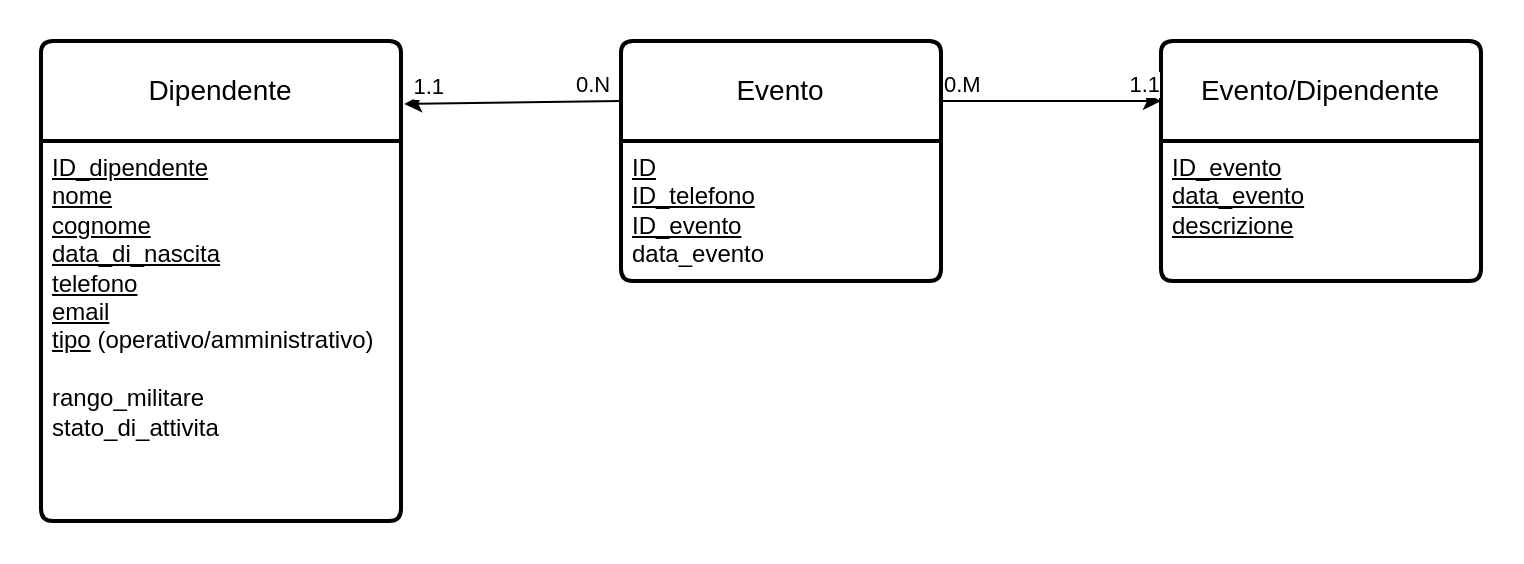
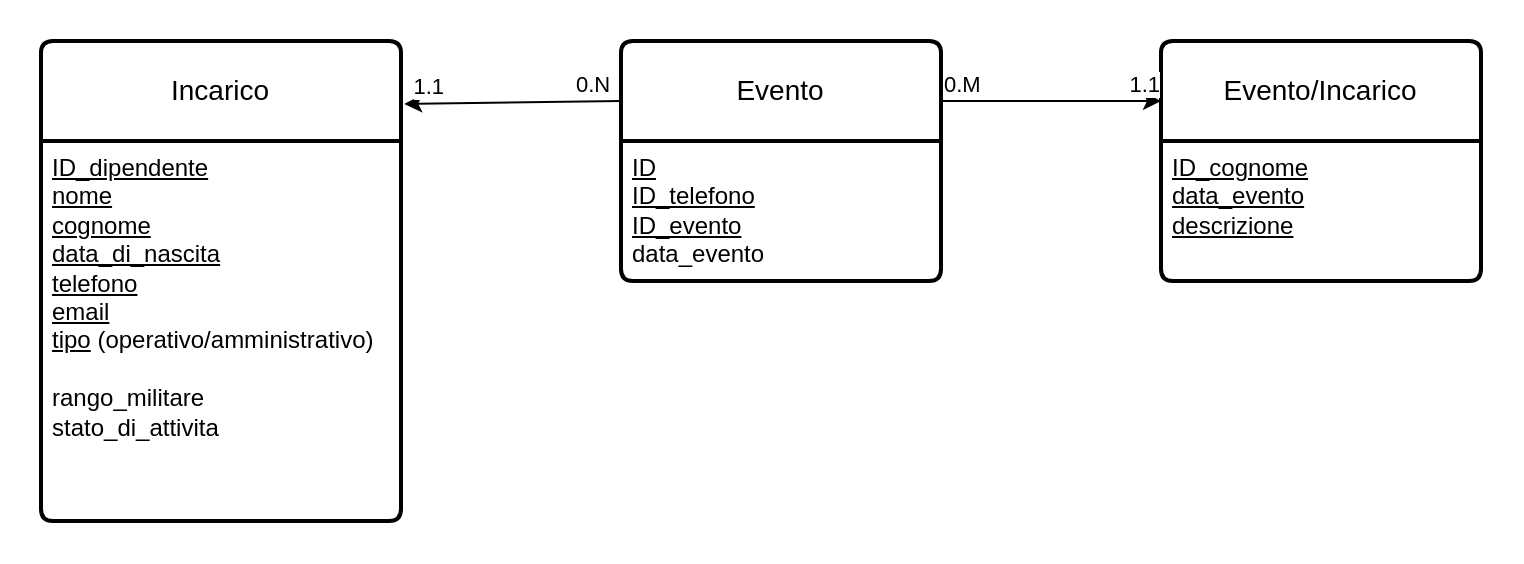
- <mxCell id="2" value="Dipendente" style="swimlane;childLayout=stackLayout;horizontal=1;startSize=50;horizontalStack=0;rounded=1;fontSize=14;fontStyle=0;strokeWidth=2;resizeParent=0;resizeLast=1;shadow=0;dashed=0;align=center;arcSize=4;whiteSpace=wrap;html=1;" vertex="1" parent="1"><mxGeometry x="20" y="20" width="180" height="240" as="geometry" /></mxCell>
+ <mxCell id="2" value="Incarico" style="swimlane;childLayout=stackLayout;horizontal=1;startSize=50;horizontalStack=0;rounded=1;fontSize=14;fontStyle=0;strokeWidth=2;resizeParent=0;resizeLast=1;shadow=0;dashed=0;align=center;arcSize=4;whiteSpace=wrap;html=1;" vertex="1" parent="1"><mxGeometry x="20" y="20" width="180" height="240" as="geometry" /></mxCell>
- <mxCell id="4" value="Evento/Dipendente" style="swimlane;childLayout=stackLayout;horizontal=1;startSize=50;horizontalStack=0;rounded=1;fontSize=14;fontStyle=0;strokeWidth=2;resizeParent=0;resizeLast=1;shadow=0;dashed=0;align=center;arcSize=4;whiteSpace=wrap;html=1;" vertex="1" parent="1"><mxGeometry x="580" y="20" width="160" height="120" as="geometry" /></mxCell>
+ <mxCell id="4" value="Evento/Incarico" style="swimlane;childLayout=stackLayout;horizontal=1;startSize=50;horizontalStack=0;rounded=1;fontSize=14;fontStyle=0;strokeWidth=2;resizeParent=0;resizeLast=1;shadow=0;dashed=0;align=center;arcSize=4;whiteSpace=wrap;html=1;" vertex="1" parent="1"><mxGeometry x="580" y="20" width="160" height="120" as="geometry" /></mxCell>
- <mxCell id="5" value="&lt;u&gt;ID_evento&lt;br&gt;data_evento&lt;br&gt;descrizione&lt;/u&gt;" style="align=left;strokeColor=none;fillColor=none;spacingLeft=4;fontSize=12;verticalAlign=top;resizable=0;rotatable=0;part=1;html=1;" vertex="1" parent="4"><mxGeometry y="50" width="160" height="70" as="geometry" /></mxCell>
+ <mxCell id="5" value="&lt;u&gt;ID_cognome&lt;br&gt;data_evento&lt;br&gt;descrizione&lt;/u&gt;" style="align=left;strokeColor=none;fillColor=none;spacingLeft=4;fontSize=12;verticalAlign=top;resizable=0;rotatable=0;part=1;html=1;" vertex="1" parent="4"><mxGeometry y="50" width="160" height="70" as="geometry" /></mxCell>
